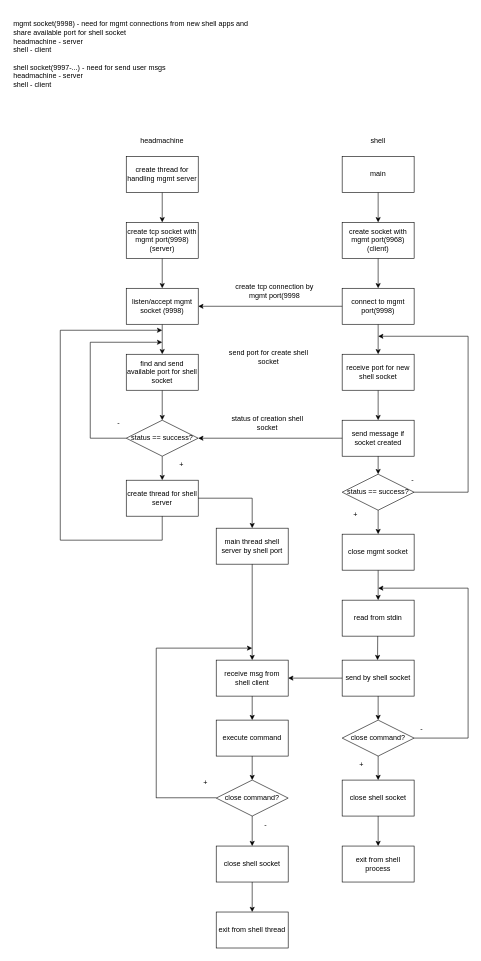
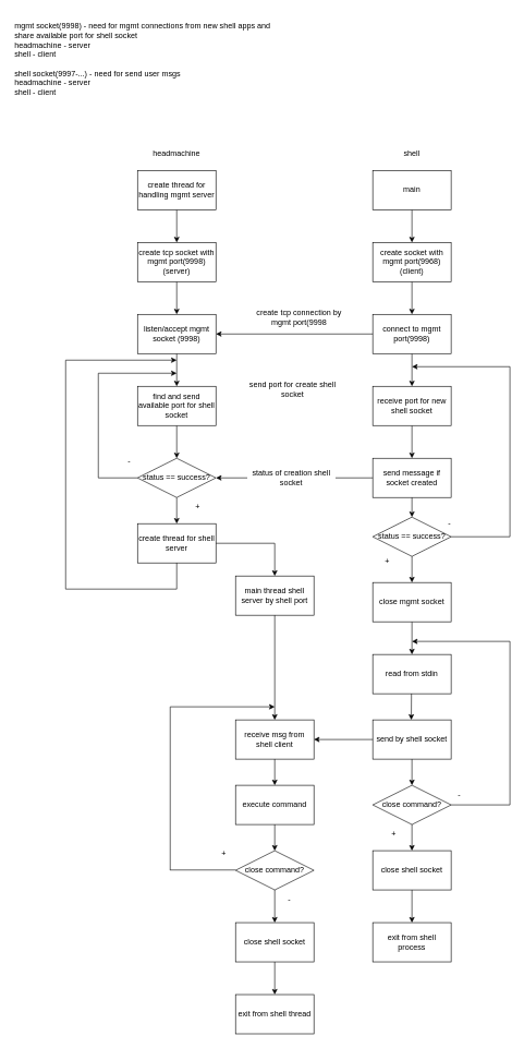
- <mxCell id="29" value="status of creation shell socket" style="text;html=1;strokeColor=none;fillColor=default;align=center;verticalAlign=middle;whiteSpace=wrap;rounded=0;" parent="1" vertex="1"><mxGeometry x="378" y="690" width="135" height="30" as="geometry" /></mxCell>
+ <mxCell id="29" value="status of creation shell socket" style="text;html=1;strokeColor=none;fillColor=default;align=center;verticalAlign=middle;whiteSpace=wrap;rounded=0;" parent="1" vertex="1"><mxGeometry x="378" y="715" width="135" height="30" as="geometry" /></mxCell>
